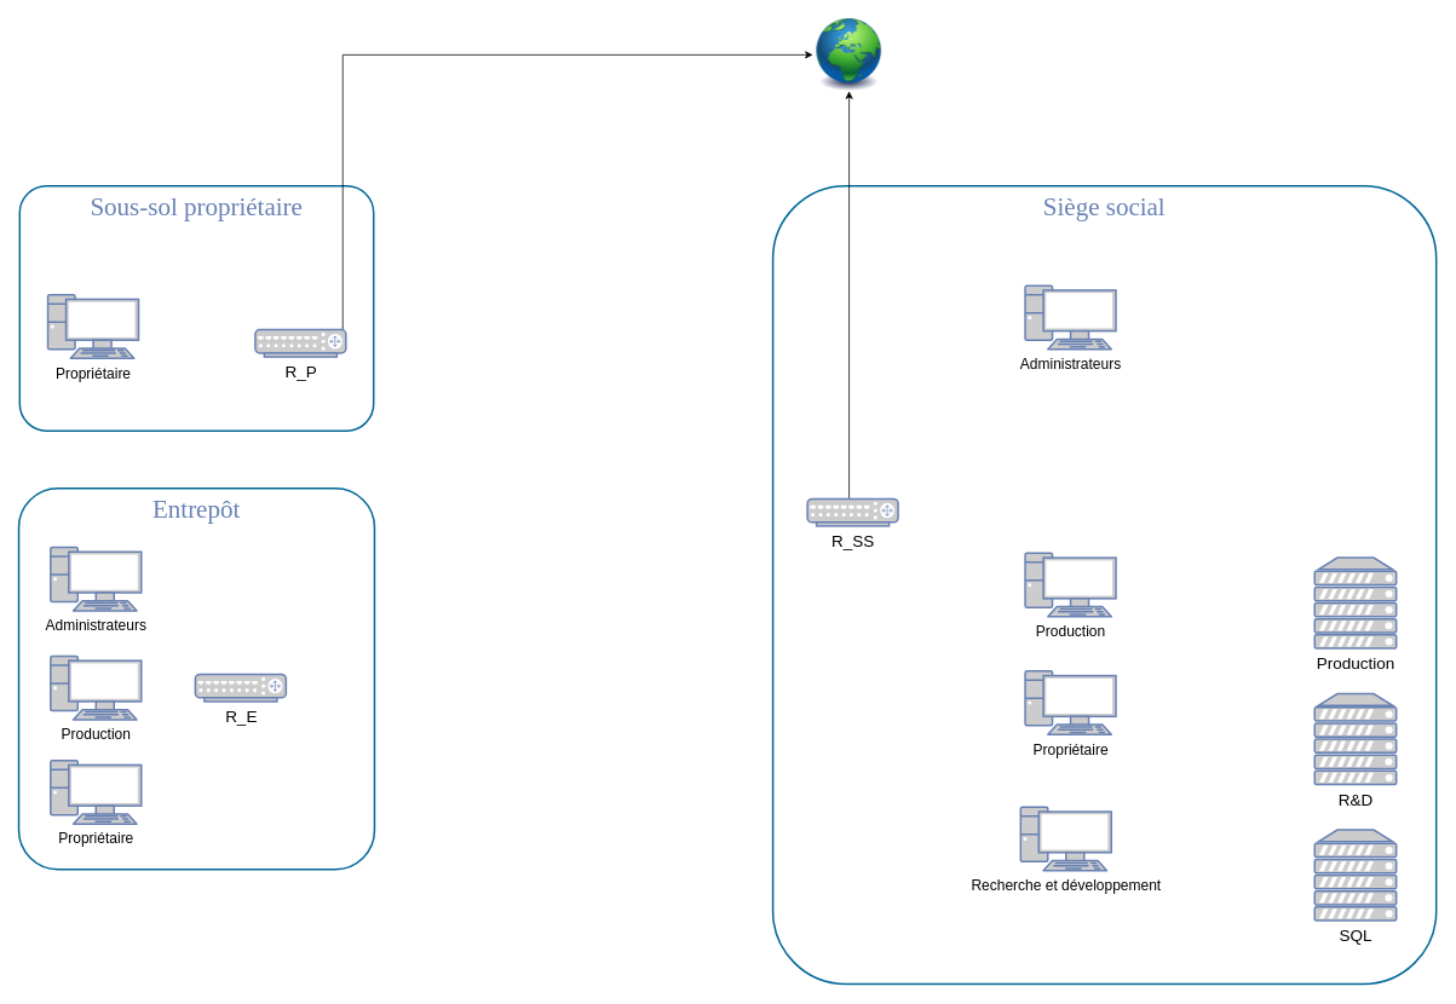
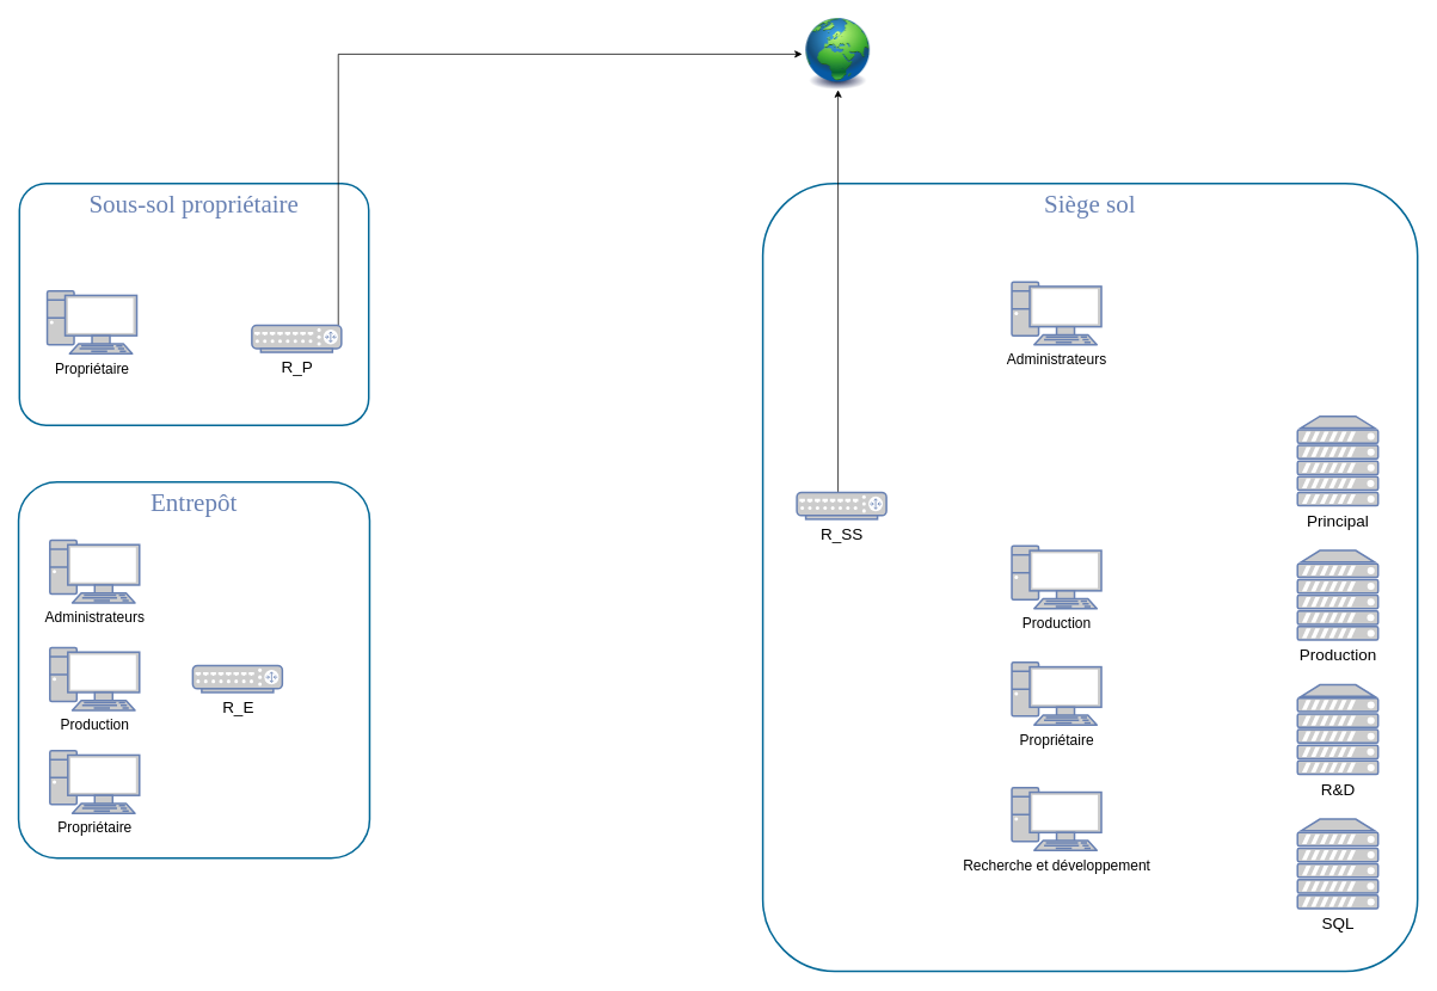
- <mxCell id="2" value="Siège social" style="rounded=1;whiteSpace=wrap;html=1;shadow=0;comic=0;strokeColor=#036897;strokeWidth=2;fillColor=none;fontFamily=Verdana;fontSize=28;fontColor=#6881B3;align=center;arcSize=11;verticalAlign=top;" vertex="1" parent="1"><mxGeometry x="851" y="204.5" width="731" height="880" as="geometry" /></mxCell>
+ <mxCell id="2" value="Siège sol" style="rounded=1;whiteSpace=wrap;html=1;shadow=0;comic=0;strokeColor=#036897;strokeWidth=2;fillColor=none;fontFamily=Verdana;fontSize=28;fontColor=#6881B3;align=center;arcSize=11;verticalAlign=top;" vertex="1" parent="1"><mxGeometry x="851" y="204.5" width="731" height="880" as="geometry" /></mxCell>
+ <mxCell id="9" value="&lt;font style=&quot;font-size: 18px&quot;&gt;Principal&lt;/font&gt;" style="fontColor=#000000;verticalAlign=top;verticalLabelPosition=bottom;labelPosition=center;align=center;html=1;outlineConnect=0;fillColor=#CCCCCC;strokeColor=#6881B3;gradientColor=none;gradientDirection=north;strokeWidth=2;shape=mxgraph.networks.server;" vertex="1" parent="1"><mxGeometry x="1448" y="464.5" width="90" height="100" as="geometry" /></mxCell>
- <mxCell id="6" value="Recherche et développement" style="fontColor=#000000;verticalAlign=top;verticalLabelPosition=bottom;labelPosition=center;align=center;html=1;outlineConnect=0;fillColor=#CCCCCC;strokeColor=#6881B3;gradientColor=none;gradientDirection=north;strokeWidth=2;shape=mxgraph.networks.pc;fontSize=16;" vertex="1" parent="1"><mxGeometry x="1124" y="889.5" width="100" height="70" as="geometry" /></mxCell>
+ <mxCell id="6" value="Recherche et développement" style="fontColor=#000000;verticalAlign=top;verticalLabelPosition=bottom;labelPosition=center;align=center;html=1;outlineConnect=0;fillColor=#CCCCCC;strokeColor=#6881B3;gradientColor=none;gradientDirection=north;strokeWidth=2;shape=mxgraph.networks.pc;fontSize=16;" vertex="1" parent="1"><mxGeometry x="1129" y="879.5" width="100" height="70" as="geometry" /></mxCell>
